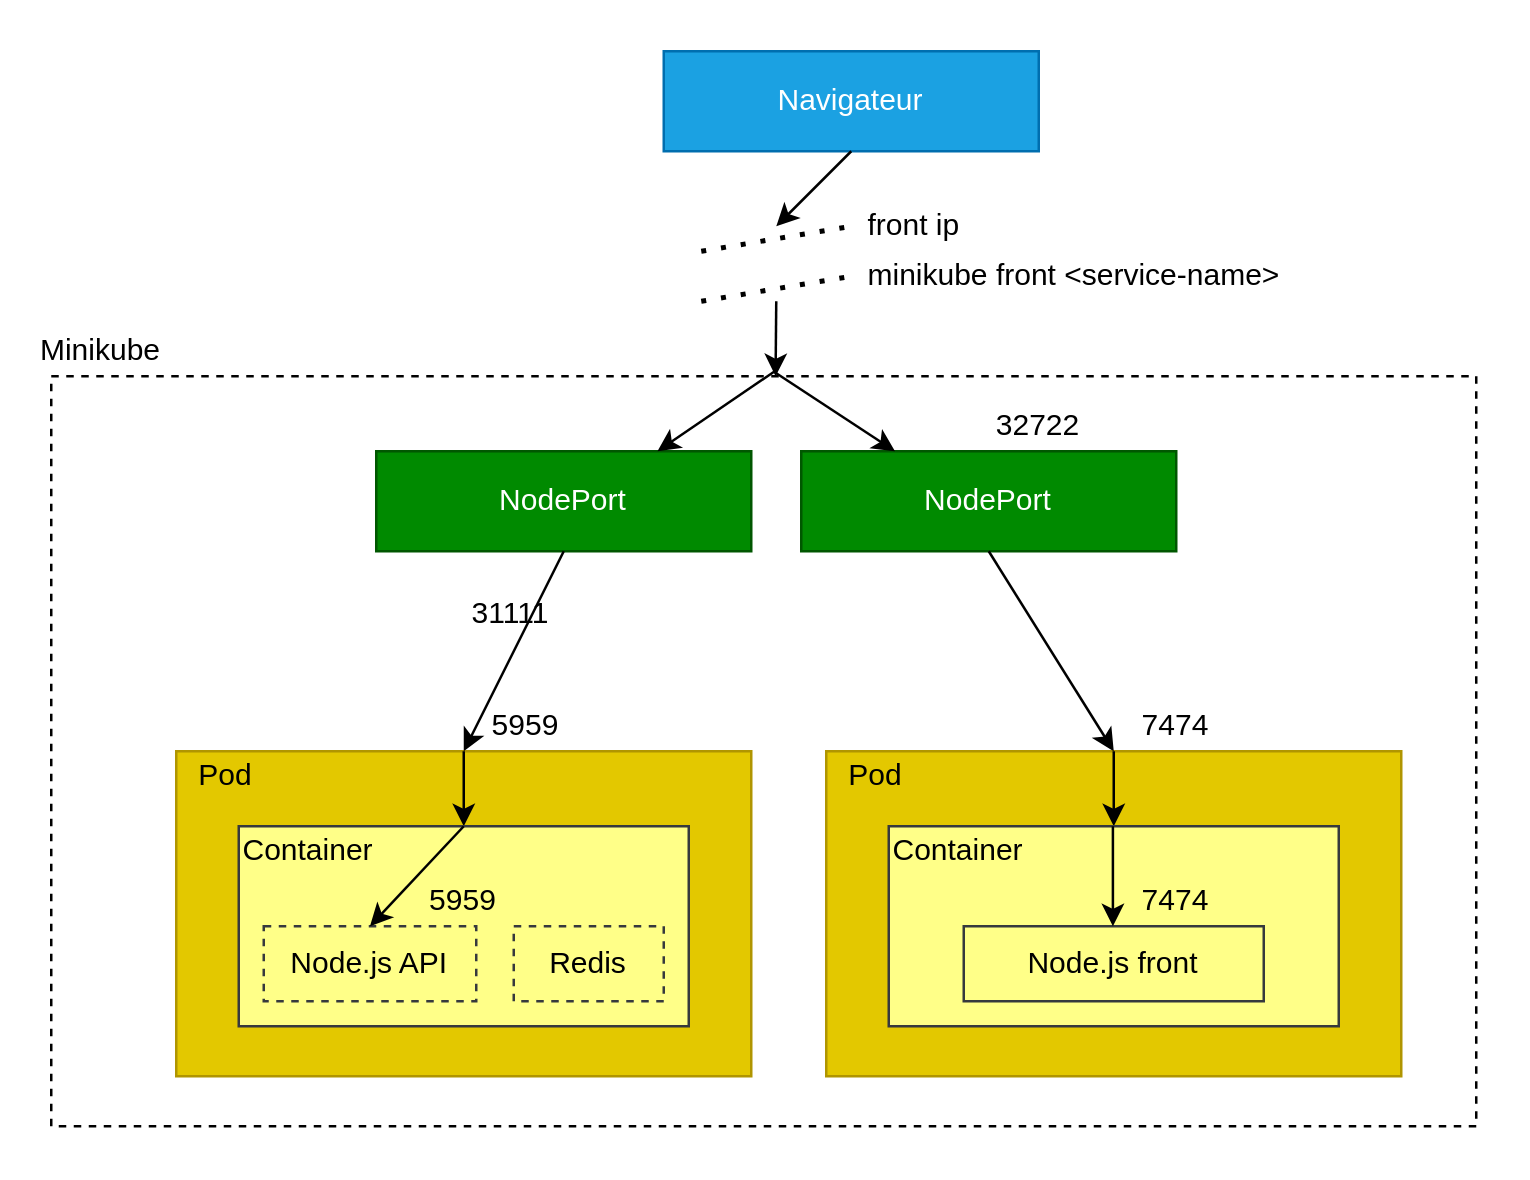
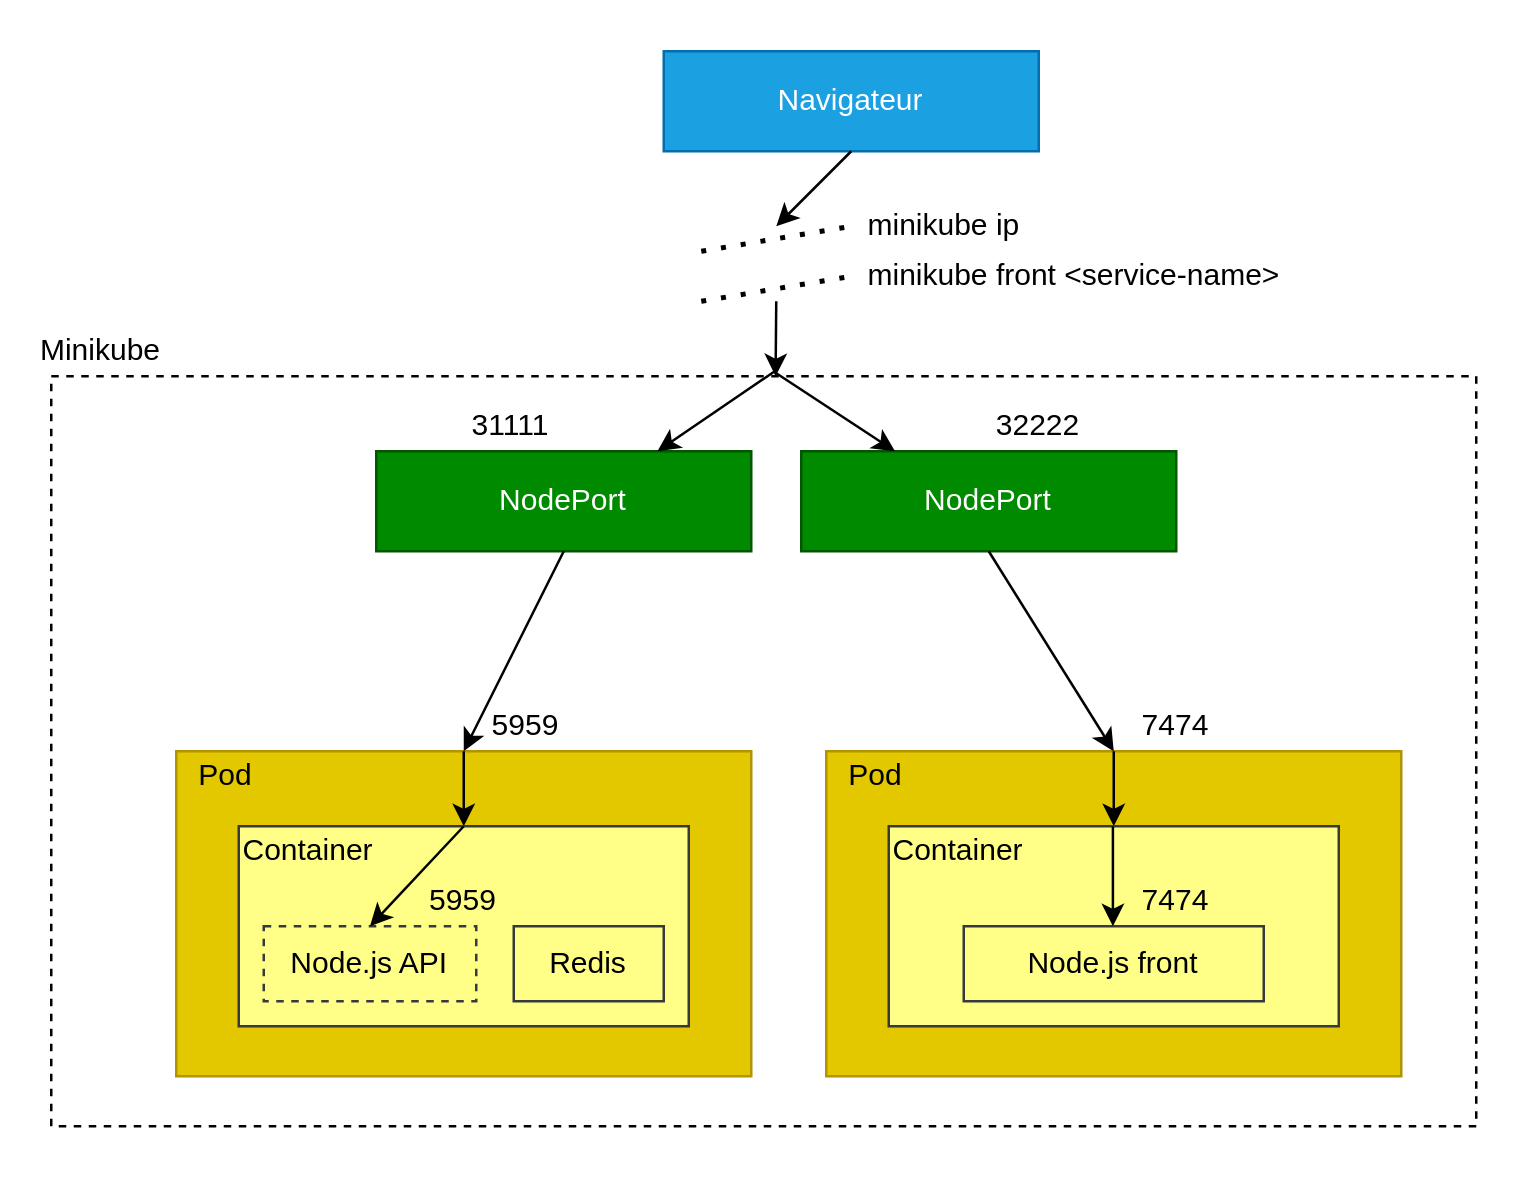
- <mxCell id="22" value="front ip" style="text;html=1;strokeColor=none;fillColor=none;align=left;verticalAlign=middle;whiteSpace=wrap;rounded=0;" parent="1" vertex="1"><mxGeometry x="345" y="80" width="70" height="20" as="geometry" /></mxCell>
+ <mxCell id="22" value="minikube ip" style="text;html=1;strokeColor=none;fillColor=none;align=left;verticalAlign=middle;whiteSpace=wrap;rounded=0;" parent="1" vertex="1"><mxGeometry x="345" y="80" width="70" height="20" as="geometry" /></mxCell>
- <mxCell id="35" value="32722" style="text;html=1;strokeColor=none;fillColor=none;align=center;verticalAlign=middle;whiteSpace=wrap;rounded=0;" parent="1" vertex="1"><mxGeometry x="395" y="160" width="40" height="20" as="geometry" /></mxCell>
+ <mxCell id="35" value="32222" style="text;html=1;strokeColor=none;fillColor=none;align=center;verticalAlign=middle;whiteSpace=wrap;rounded=0;" parent="1" vertex="1"><mxGeometry x="395" y="160" width="40" height="20" as="geometry" /></mxCell>
- <mxCell id="8" value="31111" style="text;html=1;strokeColor=none;fillColor=none;align=center;verticalAlign=middle;whiteSpace=wrap;rounded=0;" parent="1" vertex="1"><mxGeometry x="184" y="235" width="40" height="20" as="geometry" /></mxCell>
+ <mxCell id="8" value="31111" style="text;html=1;strokeColor=none;fillColor=none;align=center;verticalAlign=middle;whiteSpace=wrap;rounded=0;" parent="1" vertex="1"><mxGeometry x="184" y="160" width="40" height="20" as="geometry" /></mxCell>
- <mxCell id="33" value="Redis" style="rounded=0;whiteSpace=wrap;html=1;fillColor=#ffff88;align=center;strokeColor=#36393d;fontColor=#000000;dashed=1;" parent="1" vertex="1"><mxGeometry x="205" y="370" width="60" height="30" as="geometry" /></mxCell>
+ <mxCell id="33" value="Redis" style="rounded=0;whiteSpace=wrap;html=1;fillColor=#ffff88;align=center;strokeColor=#36393d;fontColor=#000000;" parent="1" vertex="1"><mxGeometry x="205" y="370" width="60" height="30" as="geometry" /></mxCell>
